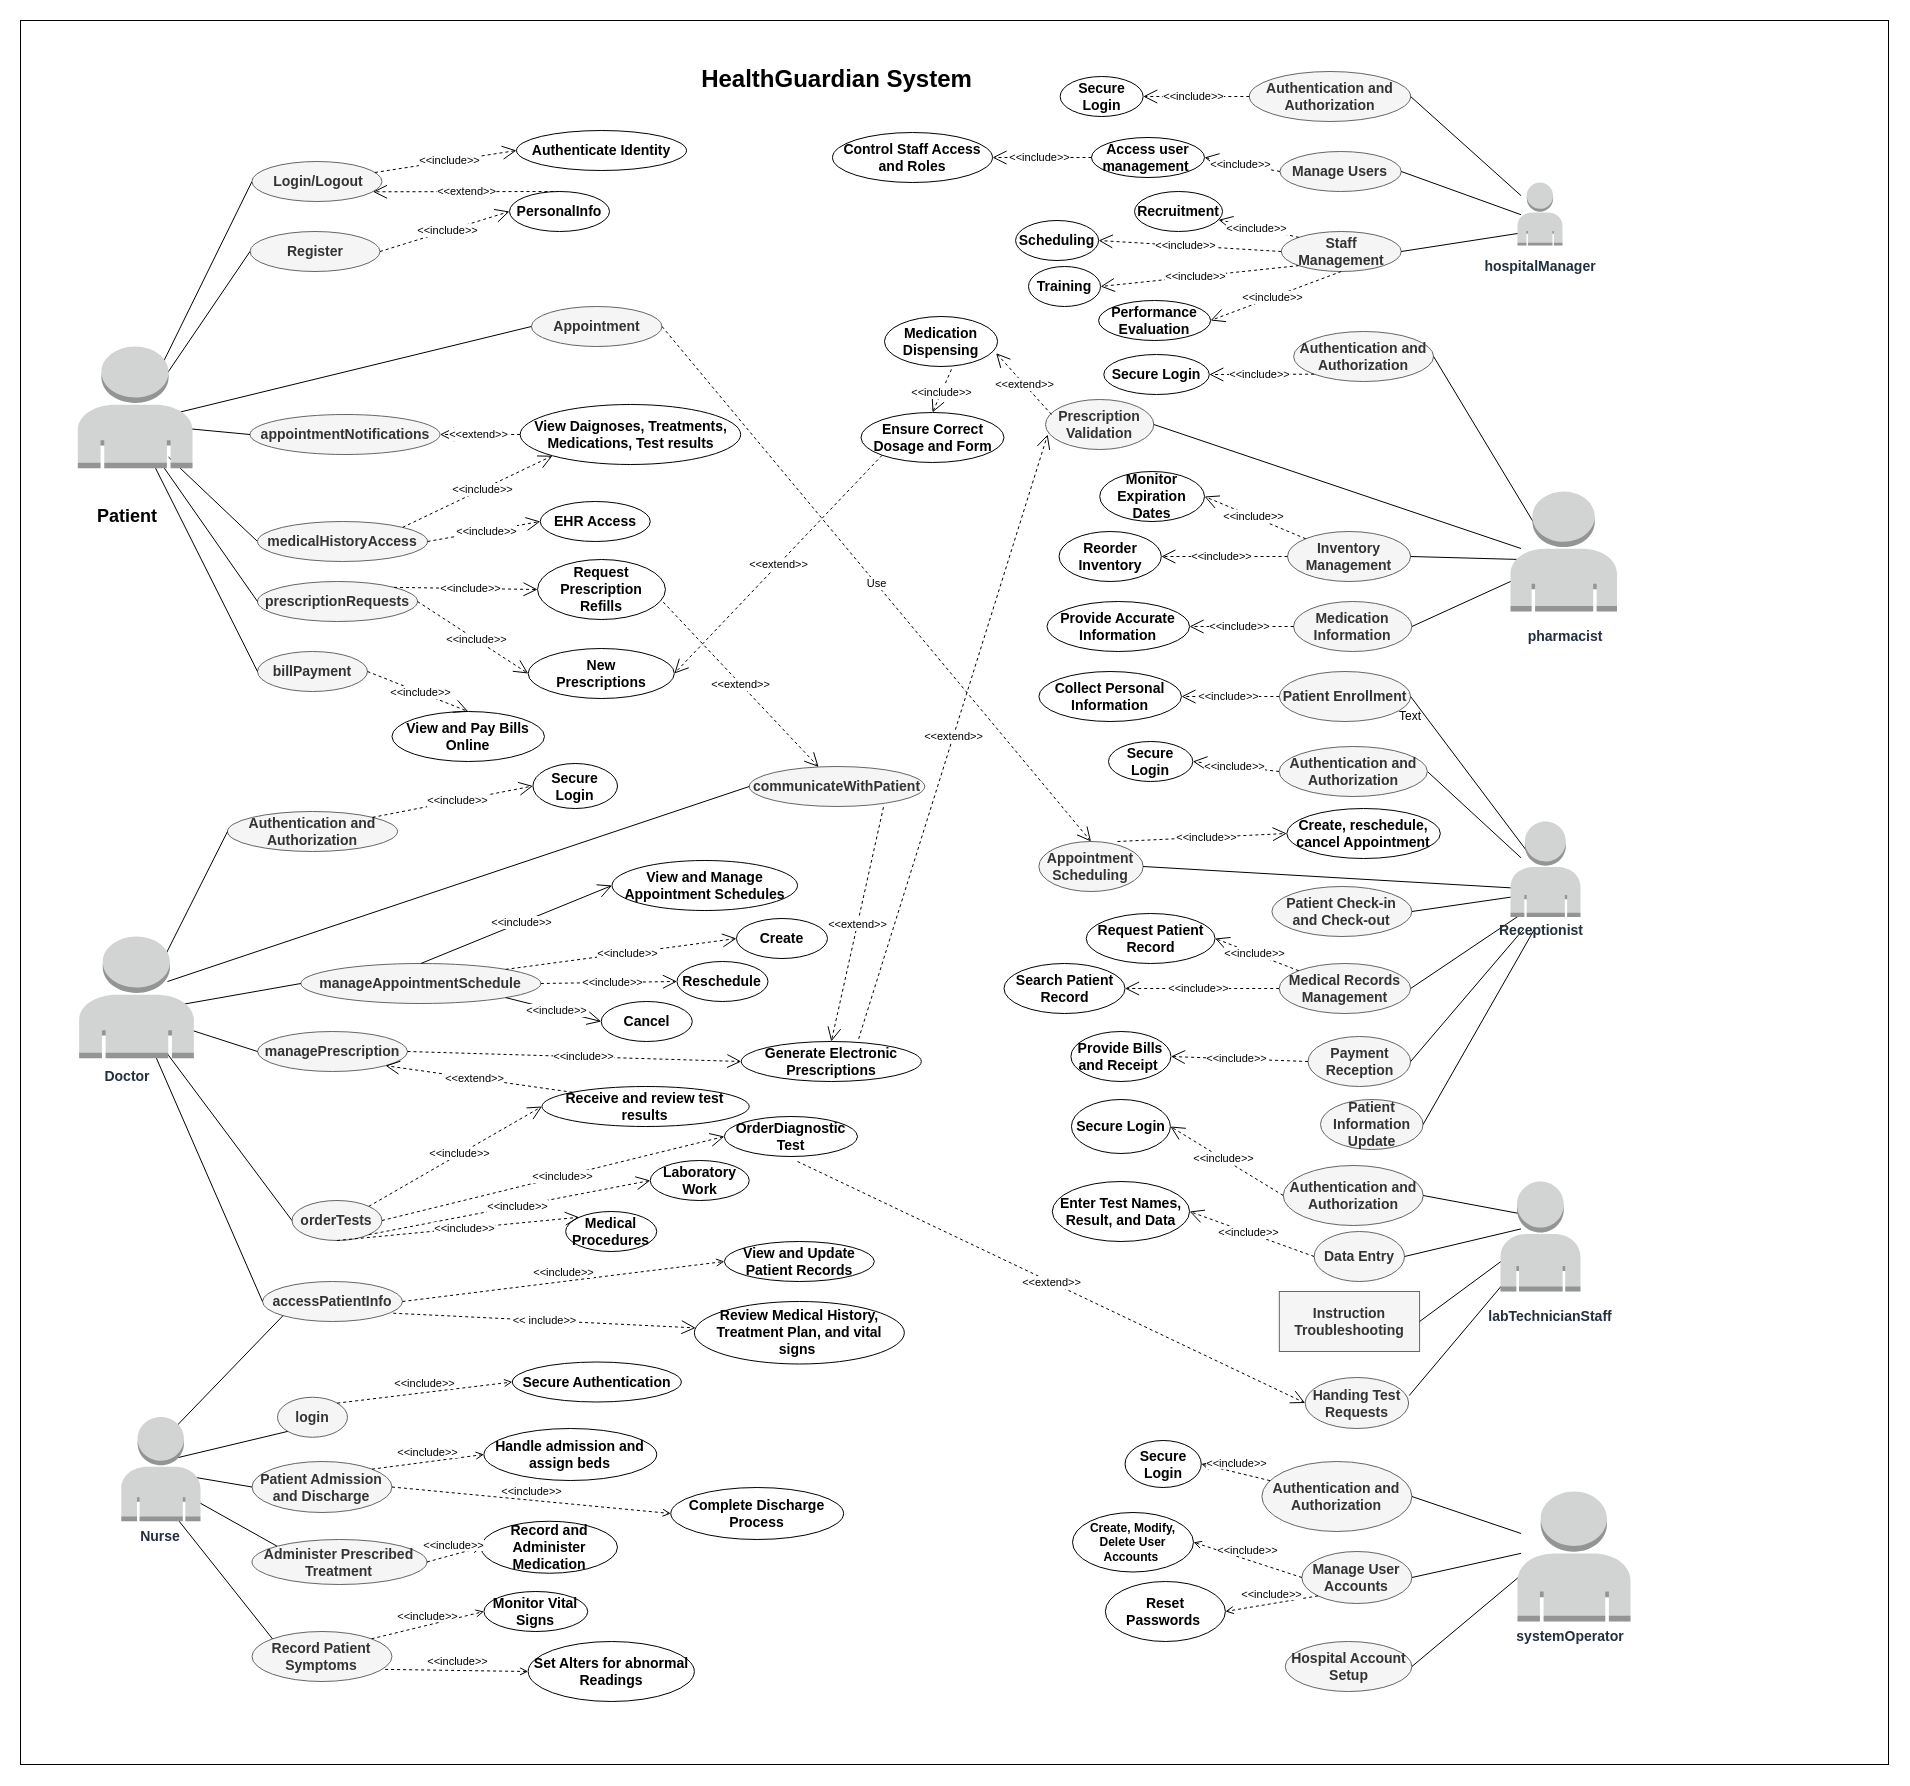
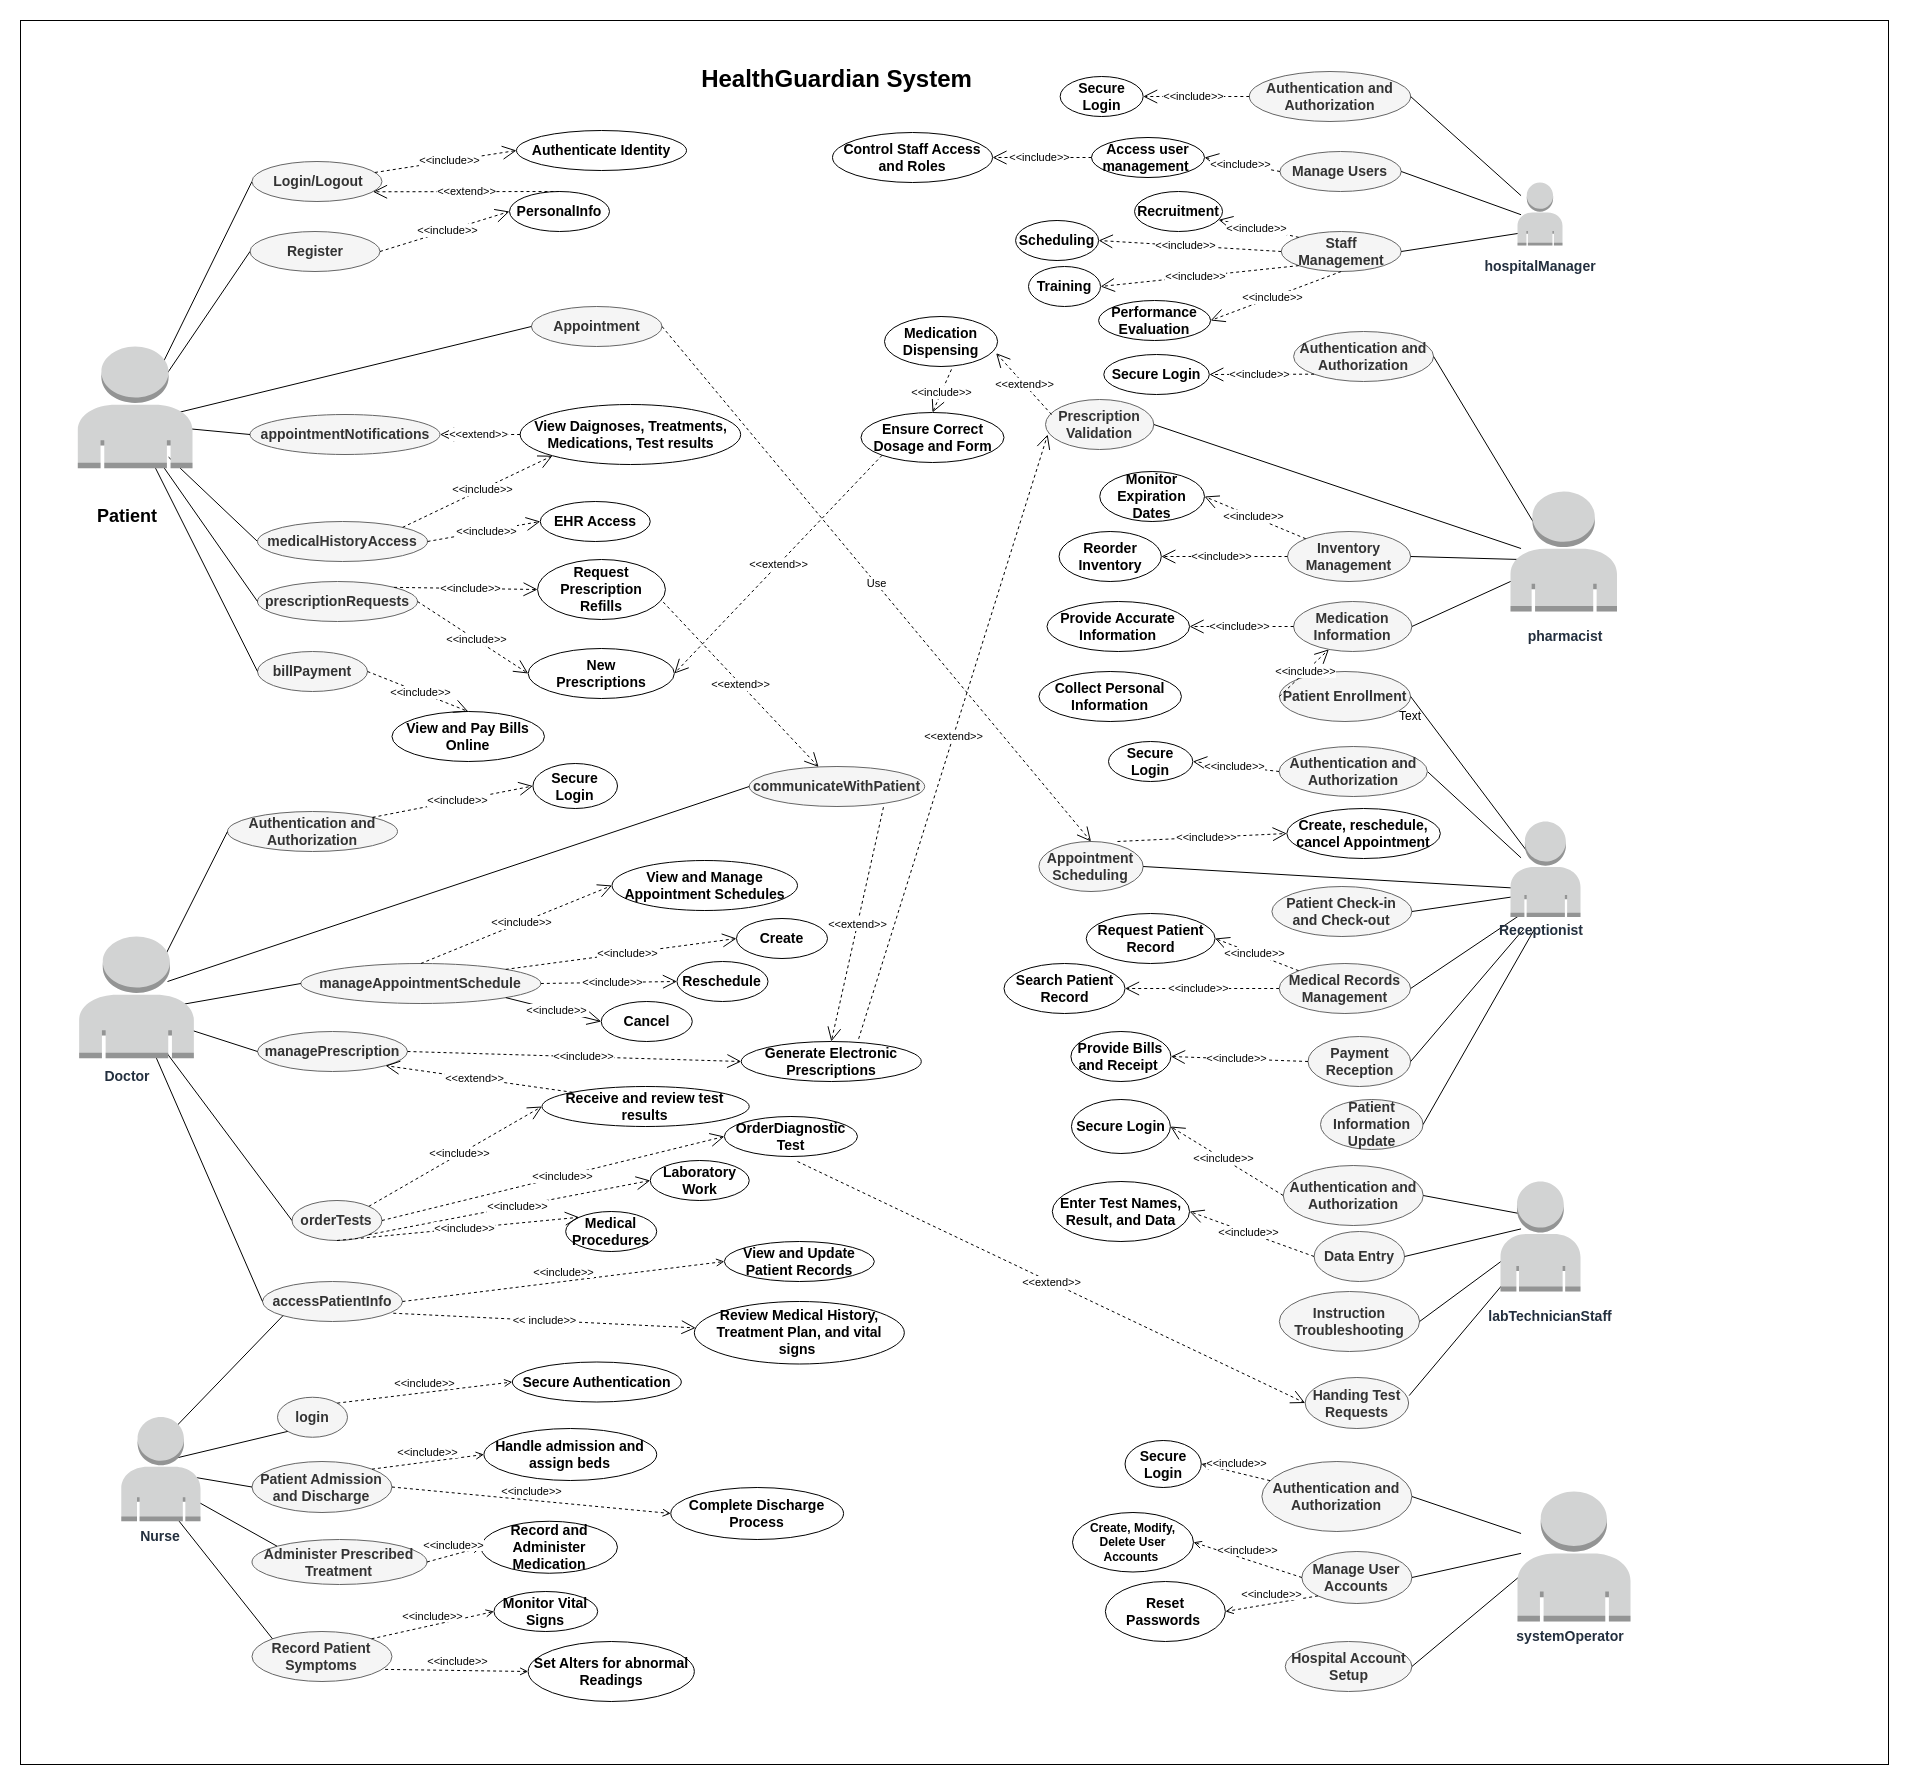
- <mxCell id="132" value="&amp;lt;&amp;lt;include&amp;gt;&amp;gt;" style="endArrow=open;endSize=12;dashed=1;html=1;rounded=0;entryX=1;entryY=0.5;entryDx=0;entryDy=0;exitX=0;exitY=0.5;exitDx=0;exitDy=0;" parent="1" source="128" target="152" edge="1"><mxGeometry x="0.047" width="160" relative="1" as="geometry"><mxPoint x="1472.73" y="936" as="sourcePoint" /><mxPoint x="1207" y="696" as="targetPoint" /><mxPoint as="offset" /></mxGeometry></mxCell>
+ <mxCell id="132" value="&amp;lt;&amp;lt;include&amp;gt;&amp;gt;" style="endArrow=open;endSize=12;dashed=1;html=1;rounded=0;exitX=0;exitY=0.5;exitDx=0;exitDy=0;" parent="1" source="128" target="112" edge="1"><mxGeometry x="0.047" width="160" relative="1" as="geometry"><mxPoint x="1472.73" y="936" as="sourcePoint" /><mxPoint x="1207" y="696" as="targetPoint" /><mxPoint as="offset" /></mxGeometry></mxCell>
- <mxCell id="47" value="&amp;lt;&amp;lt;include&amp;gt;&amp;gt;" style="endArrow=open;endSize=12;dashed=0;html=1;rounded=0;exitX=0.5;exitY=0;exitDx=0;exitDy=0;entryX=0;entryY=0.5;entryDx=0;entryDy=0;" parent="1" source="22" target="46" edge="1"><mxGeometry x="0.054" width="160" relative="1" as="geometry"><mxPoint x="500" y="901" as="sourcePoint" /><mxPoint x="474" y="896" as="targetPoint" /><mxPoint as="offset" /></mxGeometry></mxCell>
+ <mxCell id="47" value="&amp;lt;&amp;lt;include&amp;gt;&amp;gt;" style="endArrow=open;endSize=12;dashed=1;html=1;rounded=0;exitX=0.5;exitY=0;exitDx=0;exitDy=0;entryX=0;entryY=0.5;entryDx=0;entryDy=0;" parent="1" source="22" target="46" edge="1"><mxGeometry x="0.054" width="160" relative="1" as="geometry"><mxPoint x="500" y="901" as="sourcePoint" /><mxPoint x="474" y="896" as="targetPoint" /><mxPoint as="offset" /></mxGeometry></mxCell>
- <mxCell id="159" value="&lt;b&gt;&lt;font style=&quot;font-size: 14px;&quot;&gt;Instruction Troubleshooting&lt;/font&gt;&lt;/b&gt;" style="whiteSpace=wrap;html=1;fillColor=#f5f5f5;fontColor=#333333;strokeColor=#666666;rounded=0;" parent="1" vertex="1"><mxGeometry x="1278.83" y="1291" width="140.25" height="60" as="geometry" /></mxCell>
+ <mxCell id="159" value="&lt;b&gt;&lt;font style=&quot;font-size: 14px;&quot;&gt;Instruction Troubleshooting&lt;/font&gt;&lt;/b&gt;" style="ellipse;whiteSpace=wrap;html=1;fillColor=#f5f5f5;fontColor=#333333;strokeColor=#666666;" parent="1" vertex="1"><mxGeometry x="1278.83" y="1291" width="140.25" height="60" as="geometry" /></mxCell>
- <mxCell id="80" value="&lt;span style=&quot;font-size: 14px;&quot;&gt;&lt;b&gt;Monitor Vital Signs&lt;/b&gt;&lt;/span&gt;" style="ellipse;whiteSpace=wrap;html=1;" parent="1" vertex="1"><mxGeometry x="483.44" y="1591" width="103.75" height="40" as="geometry" /></mxCell>
+ <mxCell id="80" value="&lt;span style=&quot;font-size: 14px;&quot;&gt;&lt;b&gt;Monitor Vital Signs&lt;/b&gt;&lt;/span&gt;" style="ellipse;whiteSpace=wrap;html=1;" parent="1" vertex="1"><mxGeometry x="493.44" y="1591" width="103.75" height="40" as="geometry" /></mxCell>
